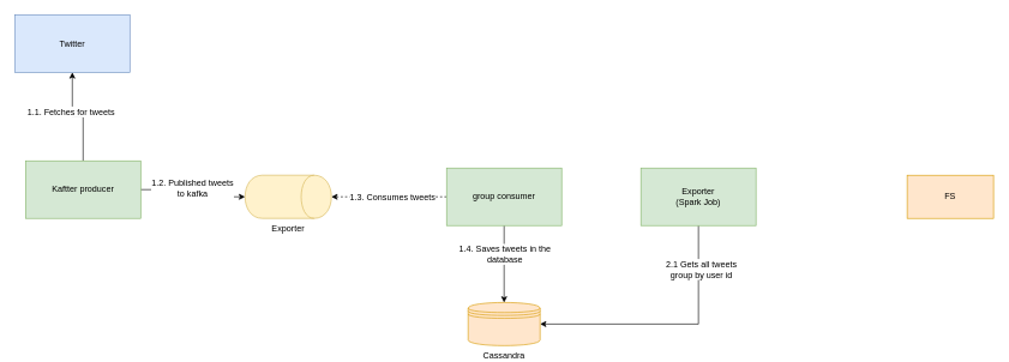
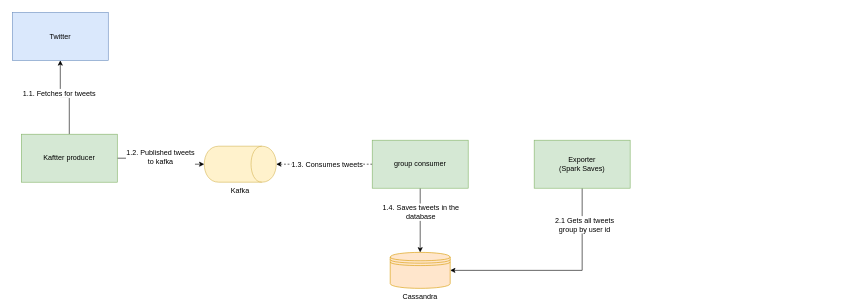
- <mxCell id="14" value="Exporter&lt;br&gt;(Spark Job)" style="rounded=0;whiteSpace=wrap;html=1;fillColor=#d5e8d4;strokeColor=#82b366;" parent="1" vertex="1"><mxGeometry x="890" y="233" width="160" height="80" as="geometry" /></mxCell>
+ <mxCell id="14" value="Exporter&lt;br&gt;(Spark Saves)" style="rounded=0;whiteSpace=wrap;html=1;fillColor=#d5e8d4;strokeColor=#82b366;" parent="1" vertex="1"><mxGeometry x="890" y="233" width="160" height="80" as="geometry" /></mxCell>
- <mxCell id="18" value="FS" style="rounded=0;whiteSpace=wrap;html=1;fillColor=#ffe6cc;strokeColor=#d79b00;" vertex="1" parent="1"><mxGeometry x="1260" y="243" width="120" height="60" as="geometry" /></mxCell>
- <mxCell id="15" value="Exporter" style="shape=cylinder;whiteSpace=wrap;html=1;boundedLbl=1;backgroundOutline=1;direction=south;labelPosition=center;verticalLabelPosition=bottom;align=center;verticalAlign=top;fillColor=#fff2cc;strokeColor=#d6b656;" parent="1" vertex="1"><mxGeometry x="340" y="243" width="120" height="60" as="geometry" /></mxCell>
+ <mxCell id="15" value="Kafka" style="shape=cylinder;whiteSpace=wrap;html=1;boundedLbl=1;backgroundOutline=1;direction=south;labelPosition=center;verticalLabelPosition=bottom;align=center;verticalAlign=top;fillColor=#fff2cc;strokeColor=#d6b656;" parent="1" vertex="1"><mxGeometry x="340" y="243" width="120" height="60" as="geometry" /></mxCell>
